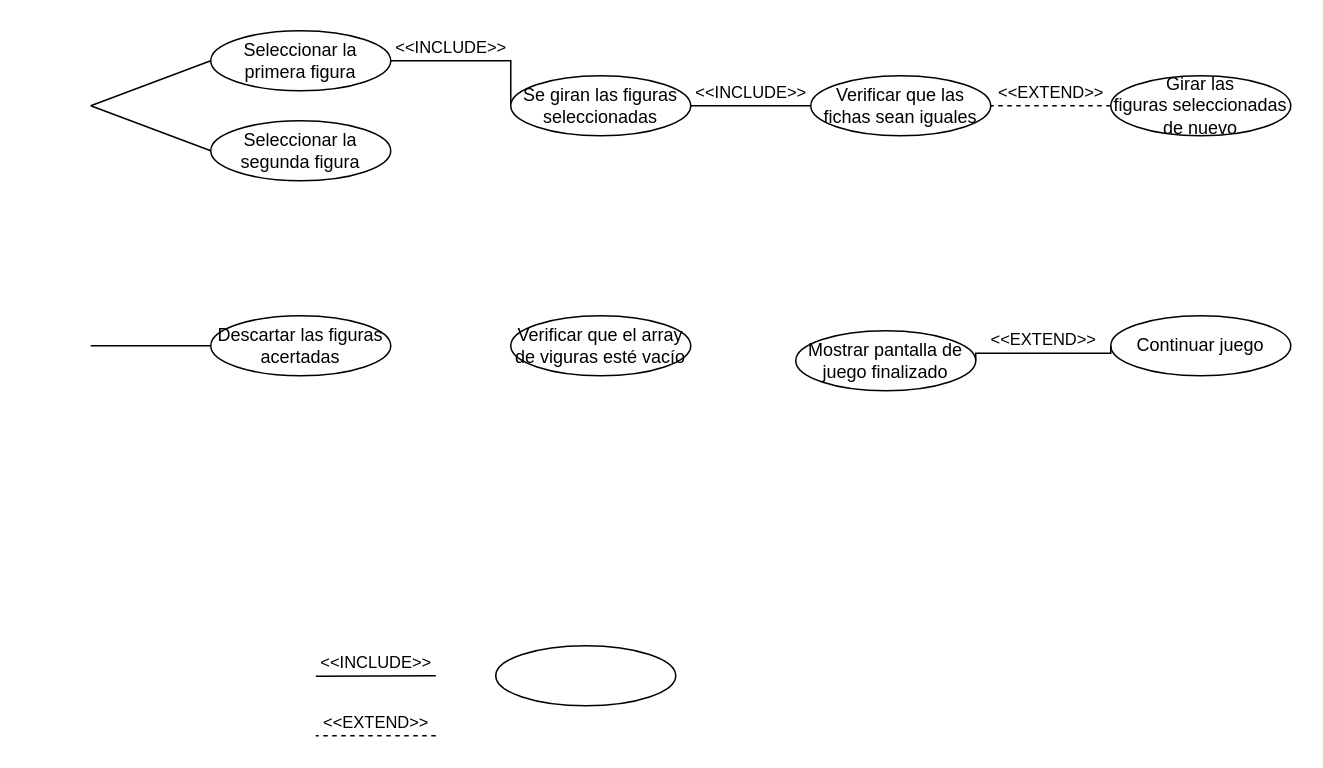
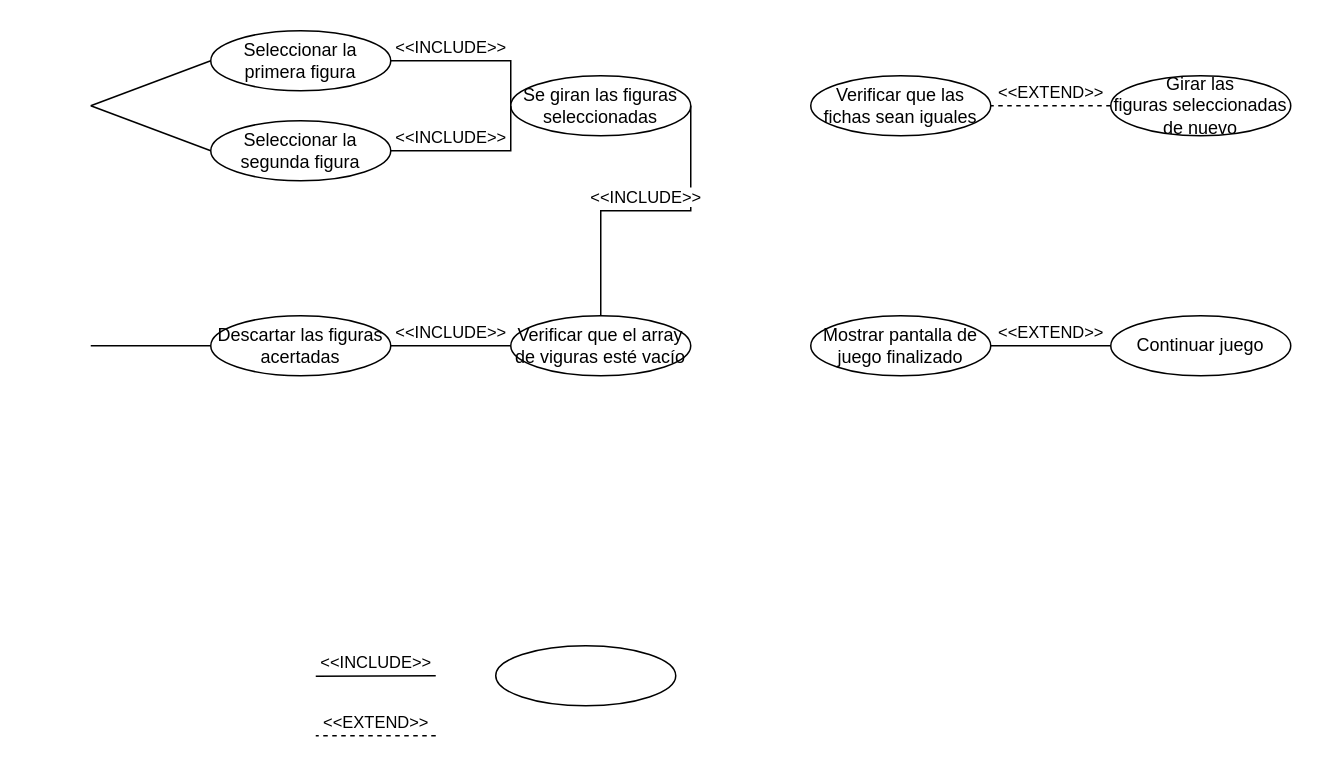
- <mxCell id="11" value="&amp;lt;&amp;lt;INCLUDE&amp;gt;&amp;gt;" style="html=1;verticalAlign=bottom;endArrow=none;edgeStyle=elbowEdgeStyle;elbow=vertical;curved=0;rounded=0;endFill=0;exitX=1;exitY=0.5;exitDx=0;exitDy=0;entryX=0;entryY=0.5;entryDx=0;entryDy=0;" edge="1" parent="1" source="9" target="10"><mxGeometry width="80" relative="1" as="geometry"><mxPoint x="500" y="70.25" as="sourcePoint" /><mxPoint x="580" y="70.25" as="targetPoint" /></mxGeometry></mxCell>
+ <mxCell id="11" value="&amp;lt;&amp;lt;INCLUDE&amp;gt;&amp;gt;" style="html=1;verticalAlign=bottom;endArrow=none;edgeStyle=elbowEdgeStyle;elbow=vertical;curved=0;rounded=0;endFill=0;exitX=1;exitY=0.5;exitDx=0;exitDy=0;" edge="1" parent="1" source="9" target="20"><mxGeometry width="80" relative="1" as="geometry"><mxPoint x="500" y="70.25" as="sourcePoint" /><mxPoint x="580" y="70.25" as="targetPoint" /></mxGeometry></mxCell>
+ <mxCell id="14" value="&amp;lt;&amp;lt;INCLUDE&amp;gt;&amp;gt;" style="html=1;verticalAlign=bottom;endArrow=none;edgeStyle=elbowEdgeStyle;elbow=vertical;curved=0;rounded=0;endFill=0;exitX=1;exitY=0.5;exitDx=0;exitDy=0;entryX=0;entryY=0.5;entryDx=0;entryDy=0;" edge="1" parent="1" source="7" target="9"><mxGeometry x="-0.273" width="80" relative="1" as="geometry"><mxPoint x="310" y="79.67" as="sourcePoint" /><mxPoint x="390" y="79.67" as="targetPoint" /><Array as="points"><mxPoint x="410" y="100" /></Array><mxPoint as="offset" /></mxGeometry></mxCell>
+ <mxCell id="19" value="&amp;lt;&amp;lt;INCLUDE&amp;gt;&amp;gt;" style="html=1;verticalAlign=bottom;endArrow=none;edgeStyle=elbowEdgeStyle;elbow=vertical;curved=0;rounded=0;endFill=0;exitX=1;exitY=0.5;exitDx=0;exitDy=0;entryX=0;entryY=0.5;entryDx=0;entryDy=0;" edge="1" parent="1" source="18" target="20"><mxGeometry width="80" relative="1" as="geometry"><mxPoint x="300" y="229.67" as="sourcePoint" /><mxPoint x="380" y="229.67" as="targetPoint" /><Array as="points"><mxPoint x="300" y="230" /></Array><mxPoint as="offset" /></mxGeometry></mxCell>
- <mxCell id="21" value="Mostrar pantalla de juego finalizado" style="ellipse;whiteSpace=wrap;html=1;" vertex="1" parent="1"><mxGeometry x="530" y="220" width="120" height="40" as="geometry" /></mxCell>
+ <mxCell id="21" value="Mostrar pantalla de juego finalizado" style="ellipse;whiteSpace=wrap;html=1;" vertex="1" parent="1"><mxGeometry x="540" y="210" width="120" height="40" as="geometry" /></mxCell>
